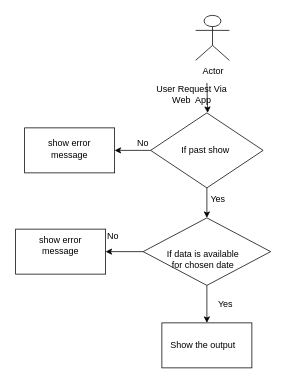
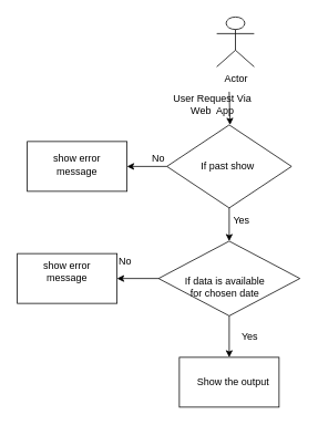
- <mxCell id="15" value="Show the output" style="text;html=1;align=center;verticalAlign=middle;whiteSpace=wrap;rounded=0;" vertex="1" parent="1"><mxGeometry x="220" y="440" width="100" height="40" as="geometry" /></mxCell>
+ <mxCell id="15" value="Show the output" style="text;html=1;align=center;verticalAlign=middle;whiteSpace=wrap;rounded=0;" vertex="1" parent="1"><mxGeometry x="230" y="440" width="100" height="40" as="geometry" /></mxCell>
